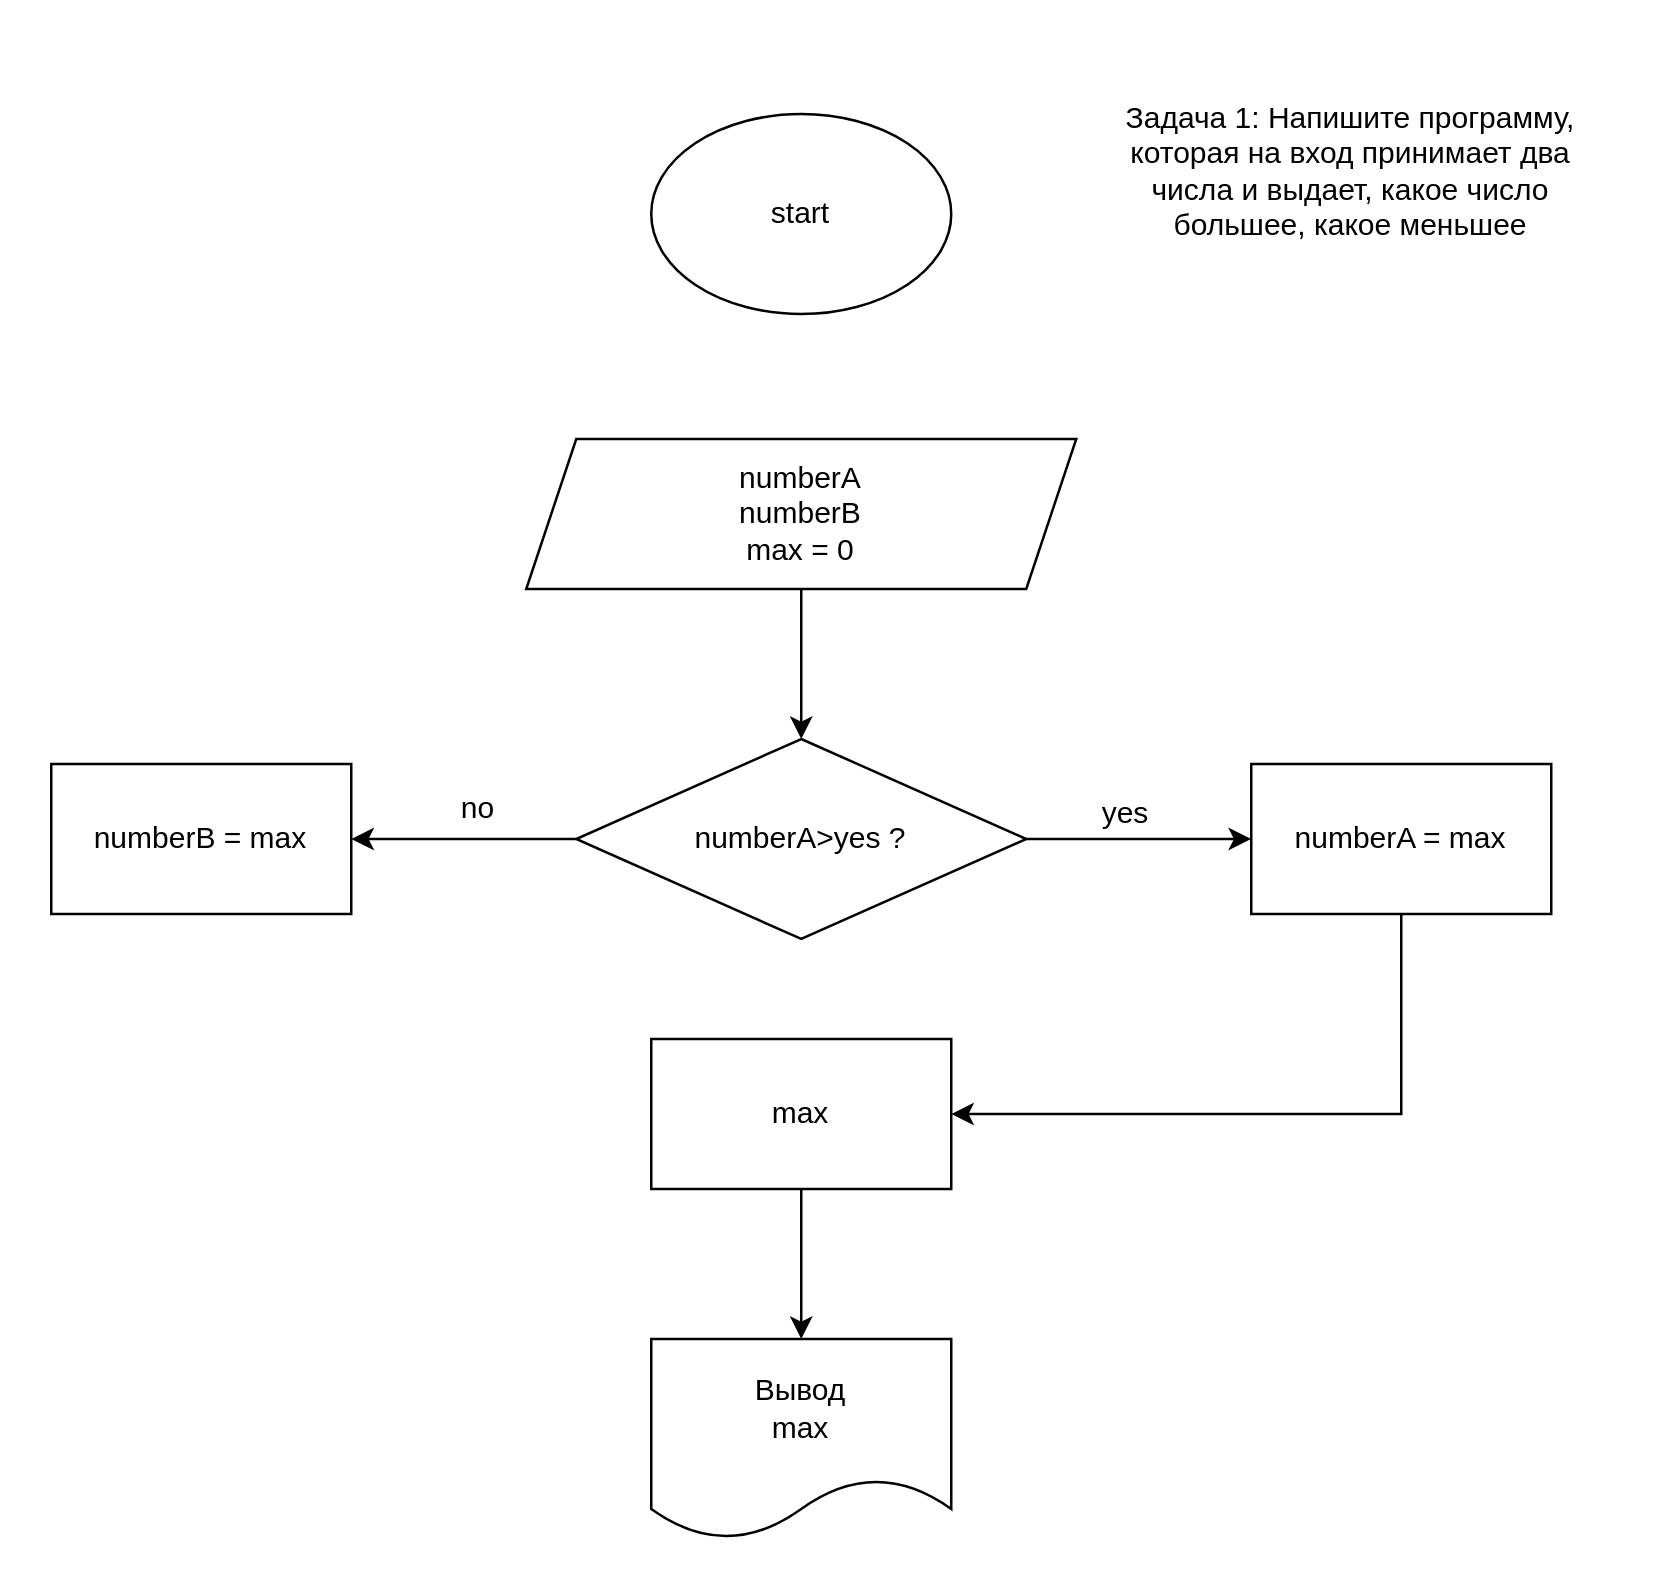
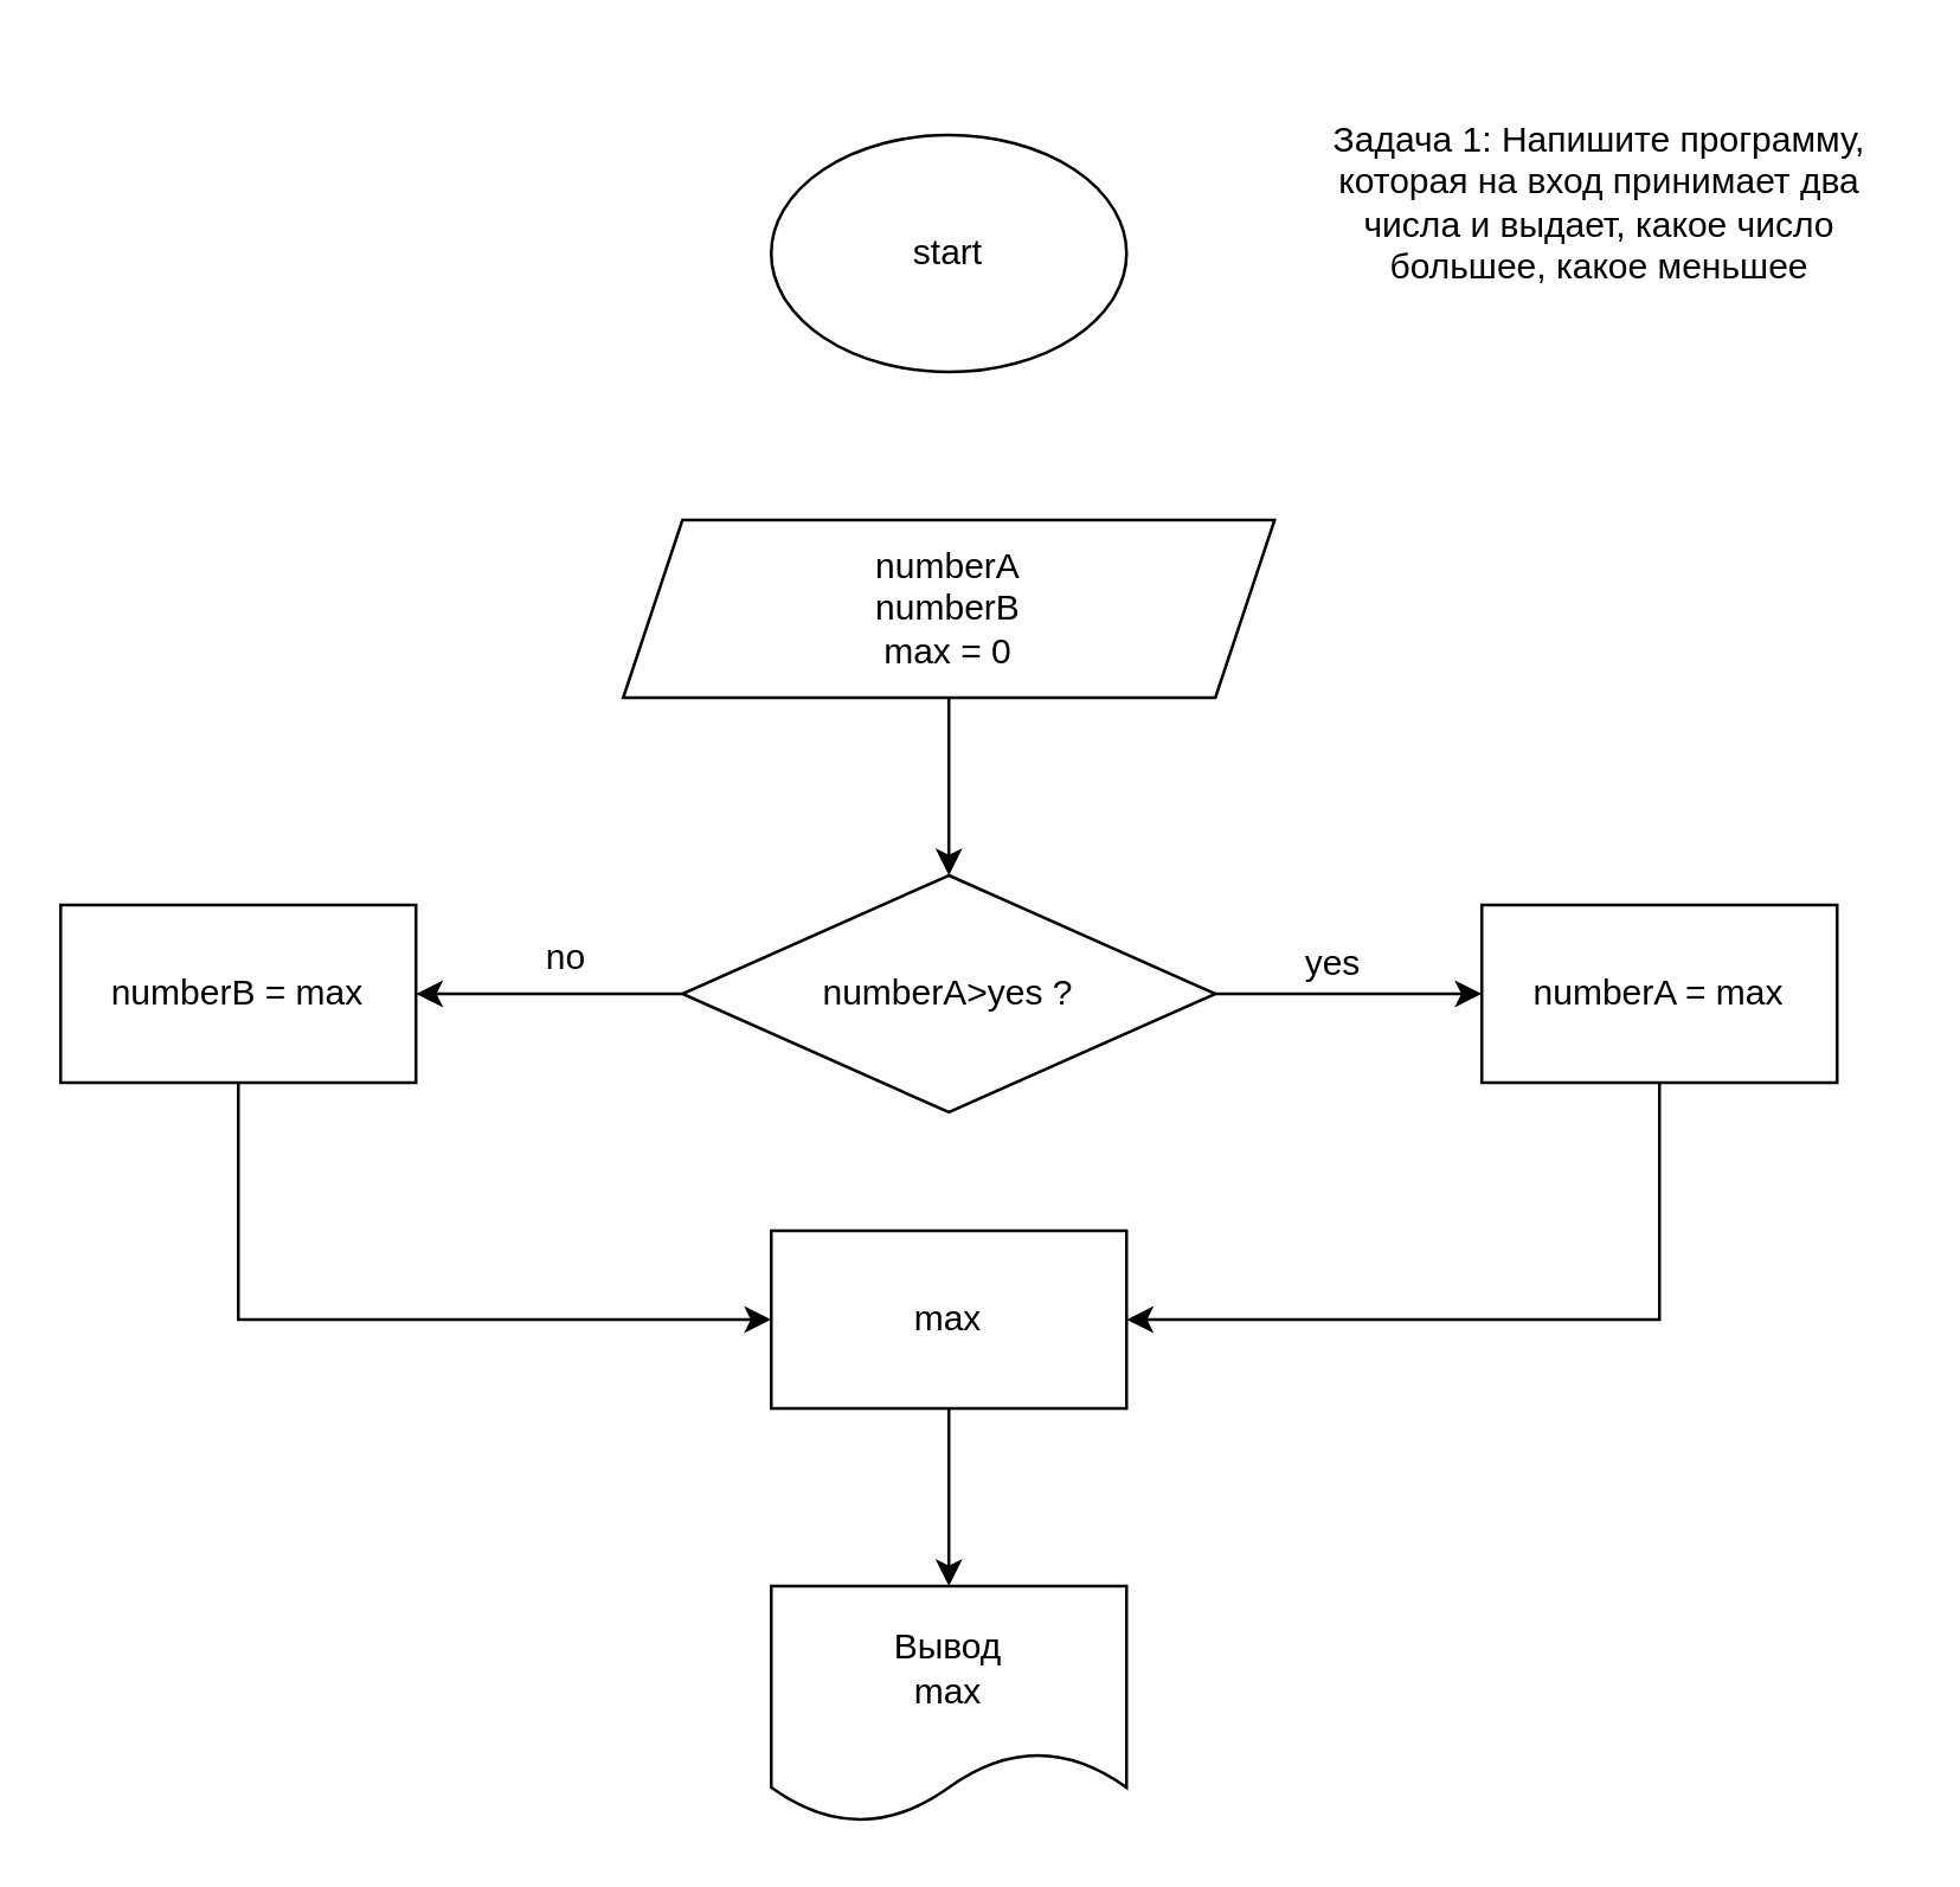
+ <mxCell id="12" style="edgeStyle=elbowEdgeStyle;rounded=0;orthogonalLoop=1;jettySize=auto;html=1;exitX=0.5;exitY=1;exitDx=0;exitDy=0;entryX=0;entryY=0.5;entryDx=0;entryDy=0;" parent="1" source="13" target="15" edge="1"><mxGeometry relative="1" as="geometry"><mxPoint x="240" y="455" as="targetPoint" /><Array as="points"><mxPoint x="80" y="425" /></Array></mxGeometry></mxCell>
